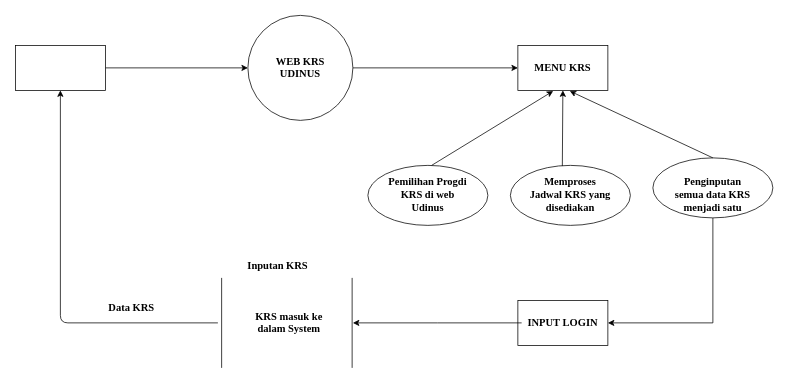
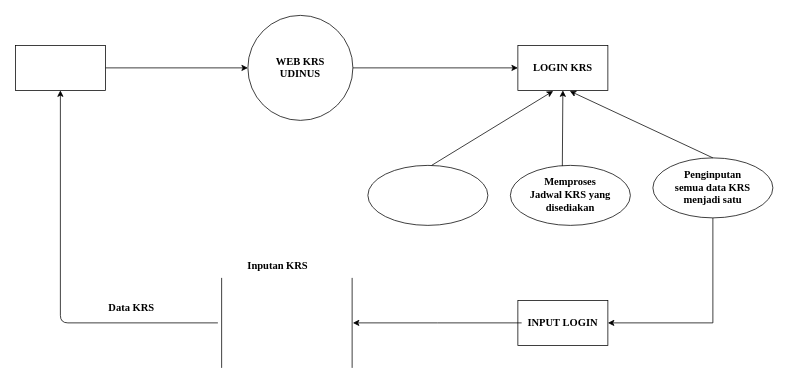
- <mxCell id="12" value="&lt;font face=&quot;Times New Roman&quot;&gt;&lt;span style=&quot;font-size: 14px&quot;&gt;&lt;b&gt;MENU KRS&lt;/b&gt;&lt;/span&gt;&lt;/font&gt;" style="text;html=1;strokeColor=none;fillColor=none;align=center;verticalAlign=middle;whiteSpace=wrap;rounded=0;" vertex="1" parent="1"><mxGeometry x="695" y="70" width="110" height="40" as="geometry" /></mxCell>
+ <mxCell id="12" value="&lt;font face=&quot;Times New Roman&quot;&gt;&lt;span style=&quot;font-size: 14px&quot;&gt;&lt;b&gt;LOGIN KRS&lt;/b&gt;&lt;/span&gt;&lt;/font&gt;" style="text;html=1;strokeColor=none;fillColor=none;align=center;verticalAlign=middle;whiteSpace=wrap;rounded=0;" vertex="1" parent="1"><mxGeometry x="695" y="70" width="110" height="40" as="geometry" /></mxCell>
- <mxCell id="13" value="&lt;font face=&quot;Times New Roman&quot;&gt;&lt;span style=&quot;font-size: 14px&quot;&gt;&lt;b&gt;Pemilihan Progdi KRS di web Udinus&lt;/b&gt;&lt;/span&gt;&lt;/font&gt;" style="text;html=1;strokeColor=none;fillColor=none;align=center;verticalAlign=middle;whiteSpace=wrap;rounded=0;" vertex="1" parent="1"><mxGeometry x="515" y="240" width="110" height="40" as="geometry" /></mxCell>
- <mxCell id="15" value="&lt;font face=&quot;Times New Roman&quot;&gt;&lt;span style=&quot;font-size: 14px&quot;&gt;&lt;b&gt;Penginputan semua data KRS menjadi satu&lt;/b&gt;&lt;/span&gt;&lt;/font&gt;" style="text;html=1;strokeColor=none;fillColor=none;align=center;verticalAlign=middle;whiteSpace=wrap;rounded=0;" vertex="1" parent="1"><mxGeometry x="895" y="240" width="110" height="40" as="geometry" /></mxCell>
+ <mxCell id="15" value="&lt;font face=&quot;Times New Roman&quot;&gt;&lt;span style=&quot;font-size: 14px&quot;&gt;&lt;b&gt;Penginputan semua data KRS menjadi satu&lt;/b&gt;&lt;/span&gt;&lt;/font&gt;" style="text;html=1;strokeColor=none;fillColor=none;align=center;verticalAlign=middle;whiteSpace=wrap;rounded=0;" vertex="1" parent="1"><mxGeometry x="895" y="230" width="110" height="40" as="geometry" /></mxCell>
- <mxCell id="25" value="&lt;font face=&quot;Times New Roman&quot;&gt;&lt;span style=&quot;font-size: 14px&quot;&gt;&lt;b&gt;KRS masuk ke dalam System&lt;/b&gt;&lt;/span&gt;&lt;/font&gt;" style="text;html=1;strokeColor=none;fillColor=none;align=center;verticalAlign=middle;whiteSpace=wrap;rounded=0;" vertex="1" parent="1"><mxGeometry x="330" y="410" width="110" height="40" as="geometry" /></mxCell>
